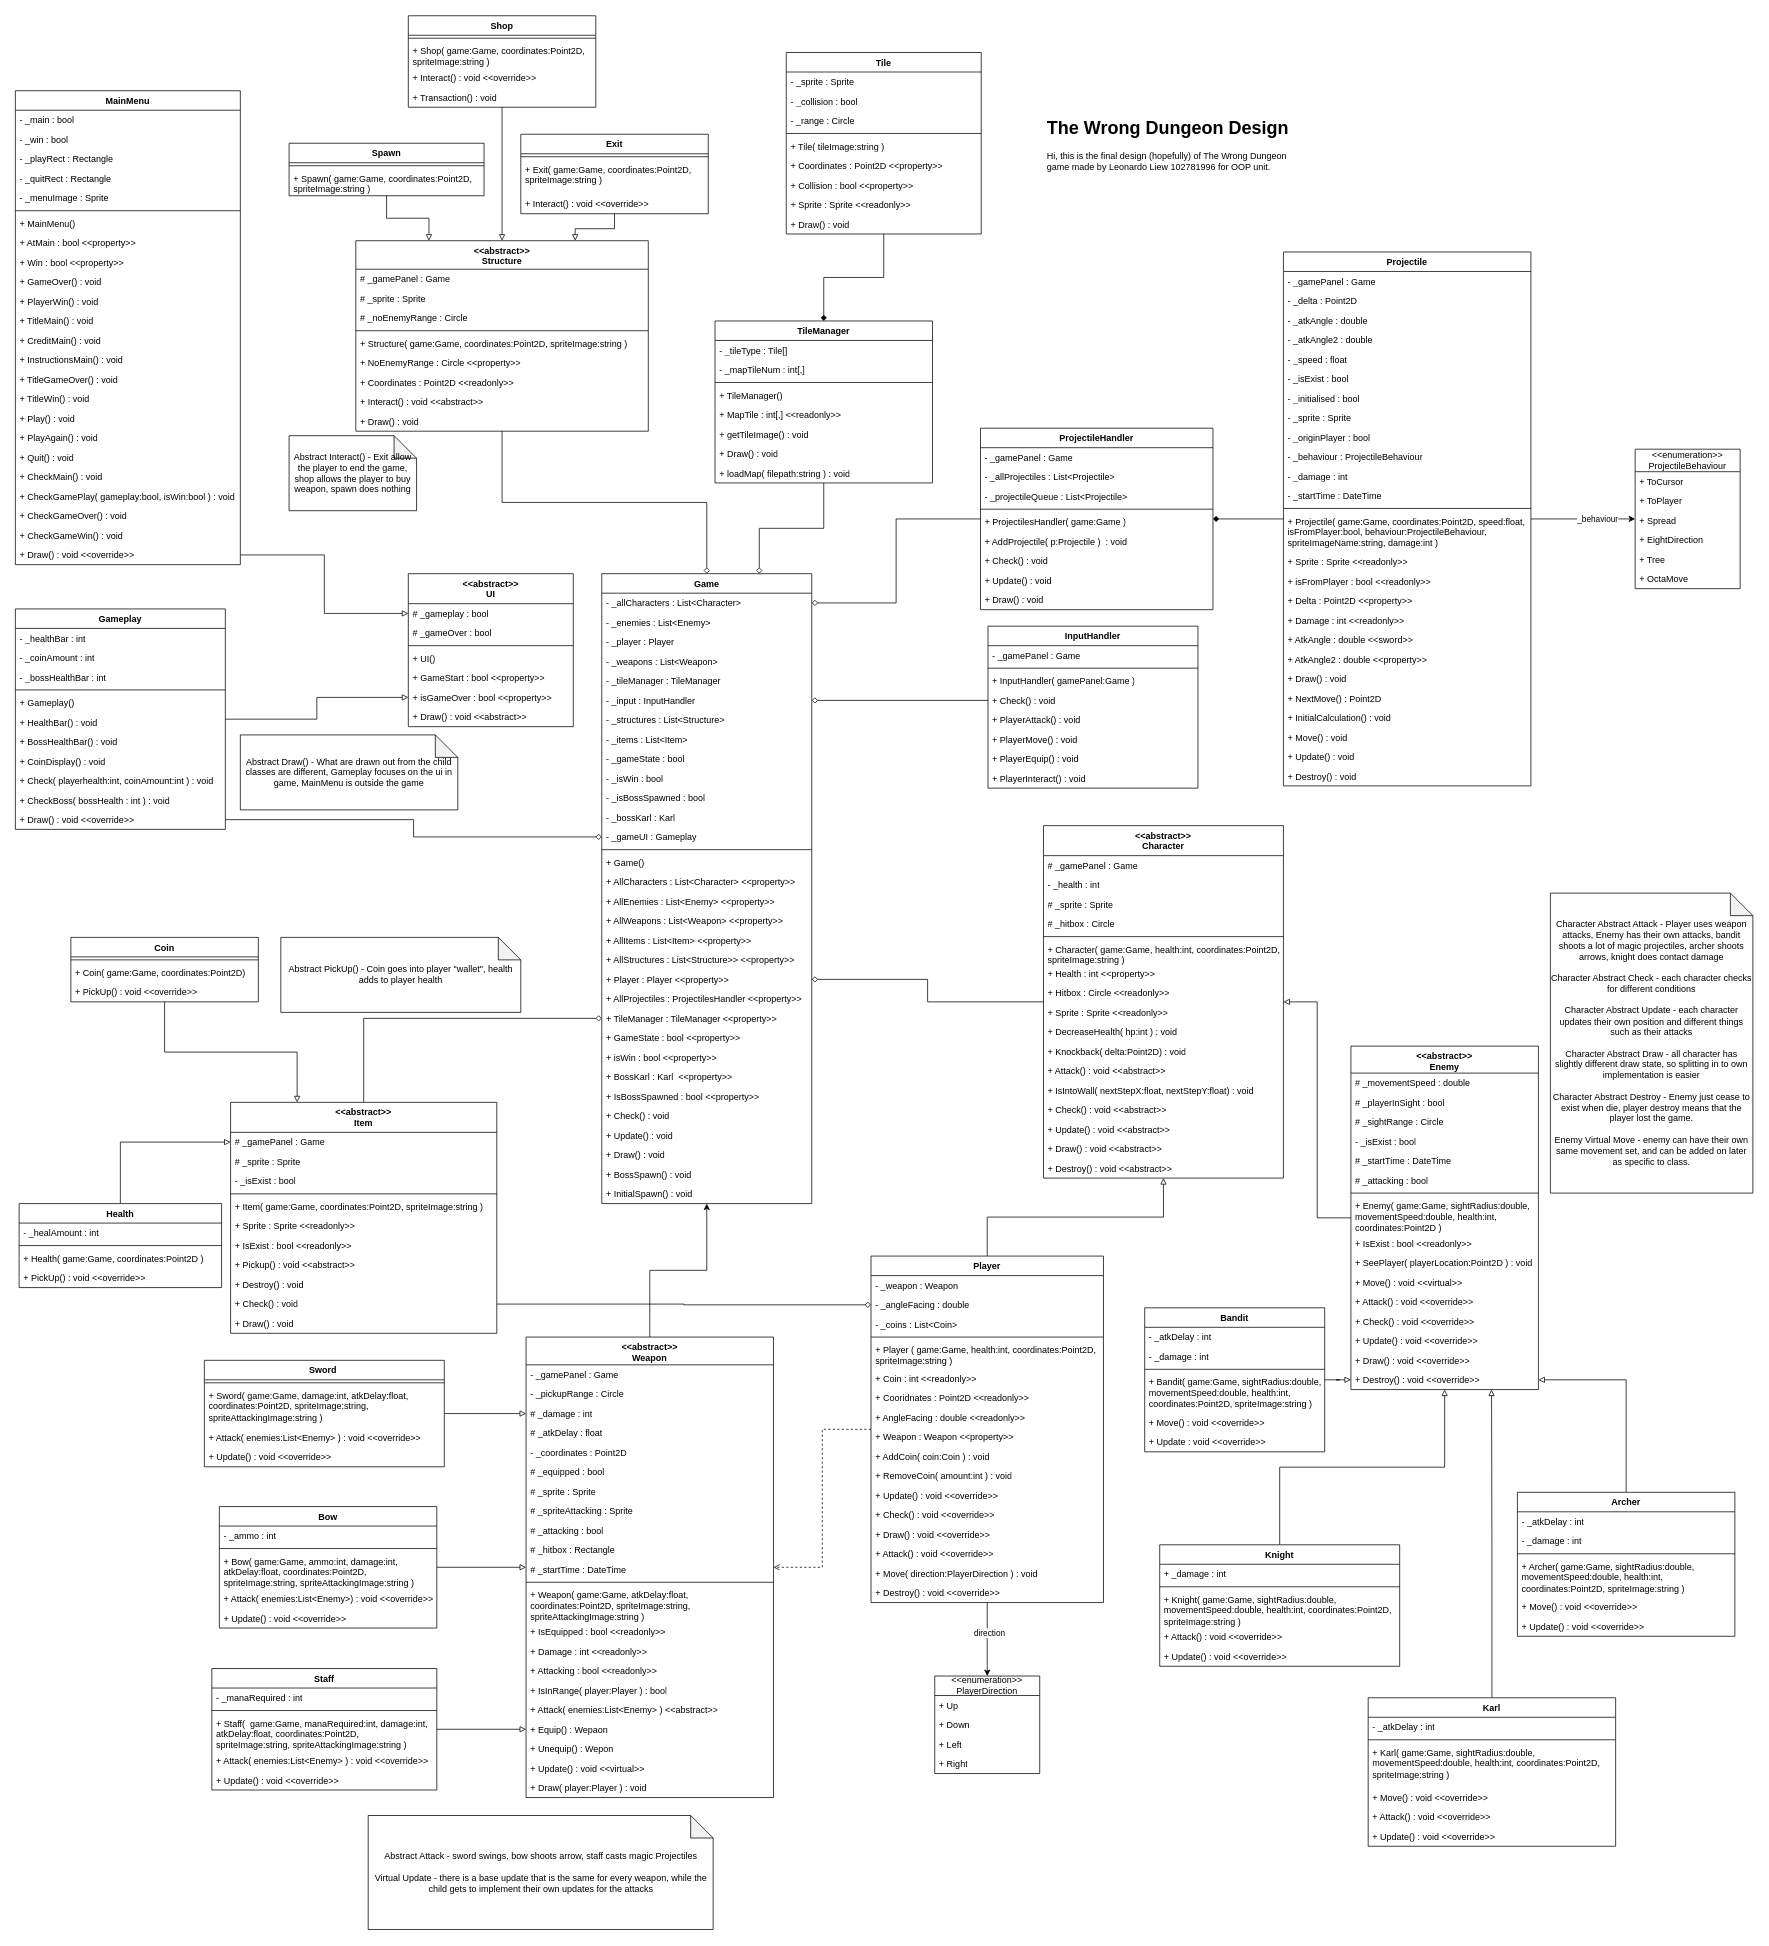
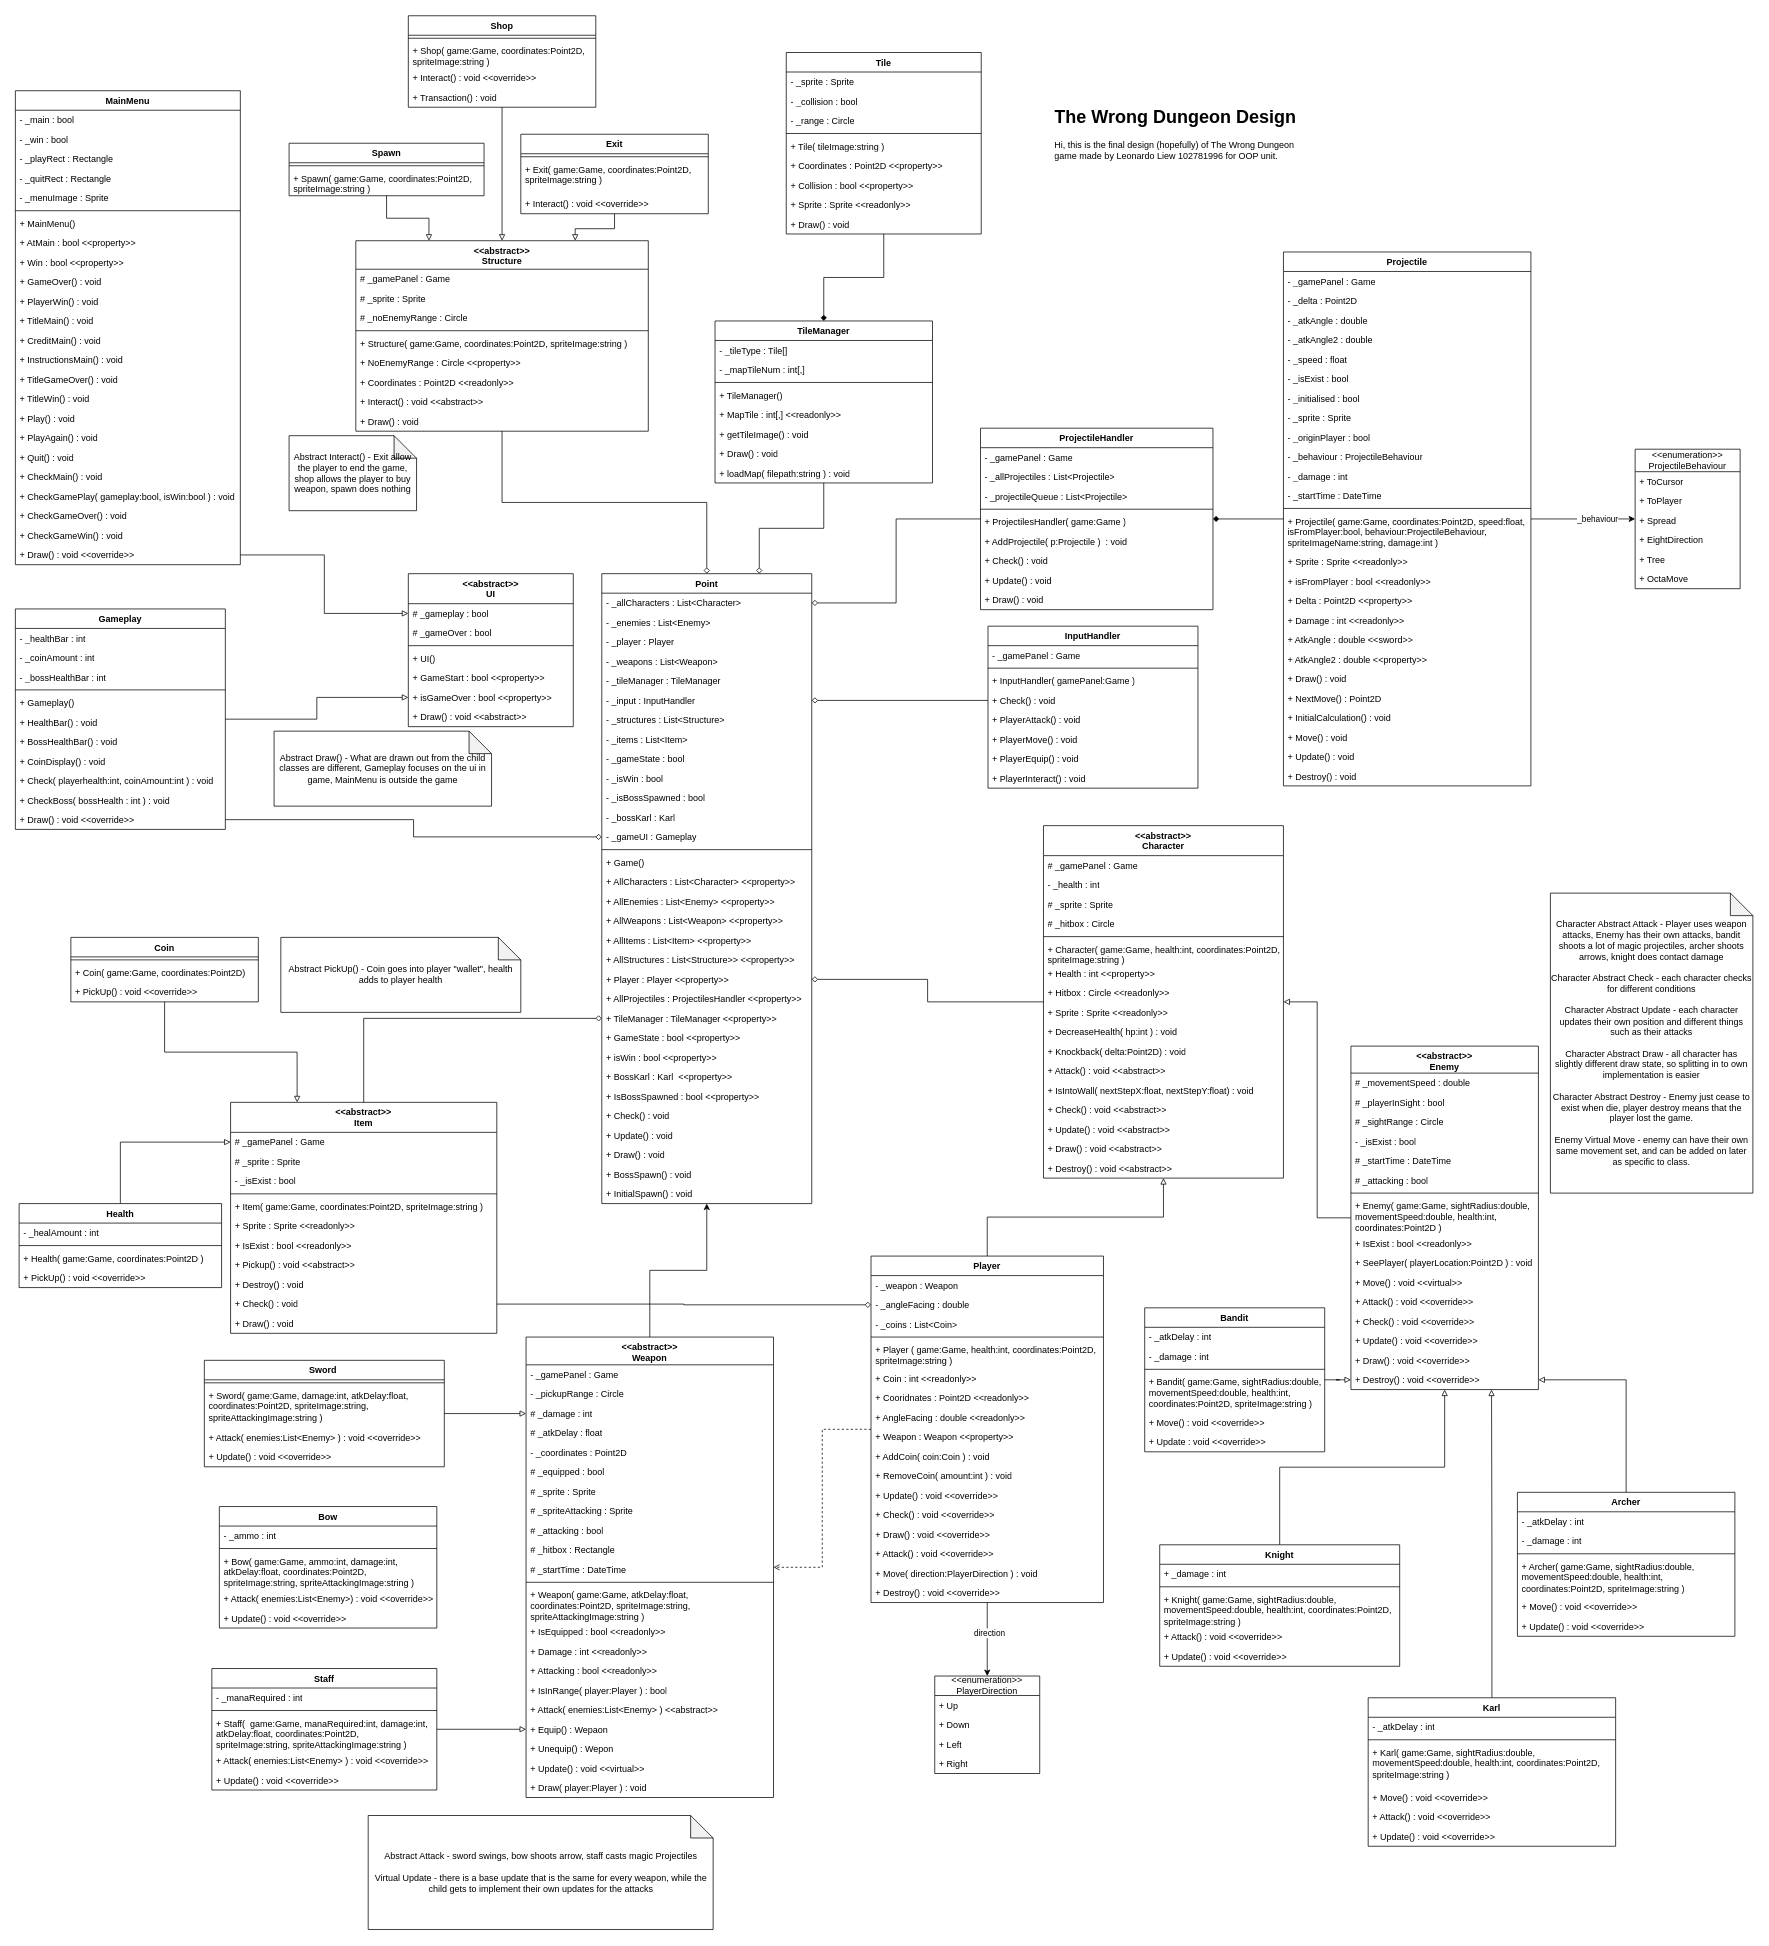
- <mxCell id="357" value="&lt;h1 class=&quot;custom-cursor-default-hover&quot;&gt;The Wrong Dungeon Design&lt;/h1&gt;&lt;p class=&quot;custom-cursor-default-hover&quot;&gt;Hi, this is the final design (hopefully) of The Wrong Dungeon game made by Leonardo Liew 102781996 for OOP unit.&amp;nbsp;&lt;/p&gt;&lt;p class=&quot;custom-cursor-default-hover&quot;&gt;&lt;br&gt;&lt;/p&gt;" style="text;html=1;strokeColor=none;fillColor=none;spacing=5;spacingTop=-20;whiteSpace=wrap;overflow=hidden;rounded=0;" parent="1" vertex="1"><mxGeometry x="1391" y="150" width="346" height="120" as="geometry" /></mxCell>
+ <mxCell id="357" value="&lt;h1 class=&quot;custom-cursor-default-hover&quot;&gt;The Wrong Dungeon Design&lt;/h1&gt;&lt;p class=&quot;custom-cursor-default-hover&quot;&gt;Hi, this is the final design (hopefully) of The Wrong Dungeon game made by Leonardo Liew 102781996 for OOP unit.&amp;nbsp;&lt;/p&gt;&lt;p class=&quot;custom-cursor-default-hover&quot;&gt;&lt;br&gt;&lt;/p&gt;" style="text;html=1;strokeColor=none;fillColor=none;spacing=5;spacingTop=-20;whiteSpace=wrap;overflow=hidden;rounded=0;" parent="1" vertex="1"><mxGeometry x="1401" y="135" width="346" height="120" as="geometry" /></mxCell>
- <mxCell id="84" value="Game" style="swimlane;fontStyle=1;align=center;verticalAlign=top;childLayout=stackLayout;horizontal=1;startSize=26;horizontalStack=0;resizeParent=1;resizeParentMax=0;resizeLast=0;collapsible=1;marginBottom=0;whiteSpace=wrap;html=1;" parent="1" vertex="1"><mxGeometry x="802" y="764" width="280" height="840" as="geometry"><mxRectangle x="-2725" y="-266" width="68" height="26" as="alternateBounds" /></mxGeometry></mxCell>
+ <mxCell id="84" value="Point" style="swimlane;fontStyle=1;align=center;verticalAlign=top;childLayout=stackLayout;horizontal=1;startSize=26;horizontalStack=0;resizeParent=1;resizeParentMax=0;resizeLast=0;collapsible=1;marginBottom=0;whiteSpace=wrap;html=1;" parent="1" vertex="1"><mxGeometry x="802" y="764" width="280" height="840" as="geometry"><mxRectangle x="-2725" y="-266" width="68" height="26" as="alternateBounds" /></mxGeometry></mxCell>
- <mxCell id="352" value="Abstract Draw() - What are drawn out from the child classes are different, Gameplay focuses on the ui in game, MainMenu is outside the game" style="shape=note;whiteSpace=wrap;html=1;backgroundOutline=1;darkOpacity=0.05;" parent="1" vertex="1"><mxGeometry x="320" y="979" width="290" height="100" as="geometry" /></mxCell>
+ <mxCell id="352" value="Abstract Draw() - What are drawn out from the child classes are different, Gameplay focuses on the ui in game, MainMenu is outside the game" style="shape=note;whiteSpace=wrap;html=1;backgroundOutline=1;darkOpacity=0.05;" parent="1" vertex="1"><mxGeometry x="365" y="974" width="290" height="100" as="geometry" /></mxCell>
- <mxCell id="30" style="edgeStyle=orthogonalEdgeStyle;rounded=0;orthogonalLoop=1;jettySize=auto;html=1;endArrow=block;endFill=0;" parent="1" source="31" target="326" edge="1"><mxGeometry relative="1" as="geometry" /></mxCell>
